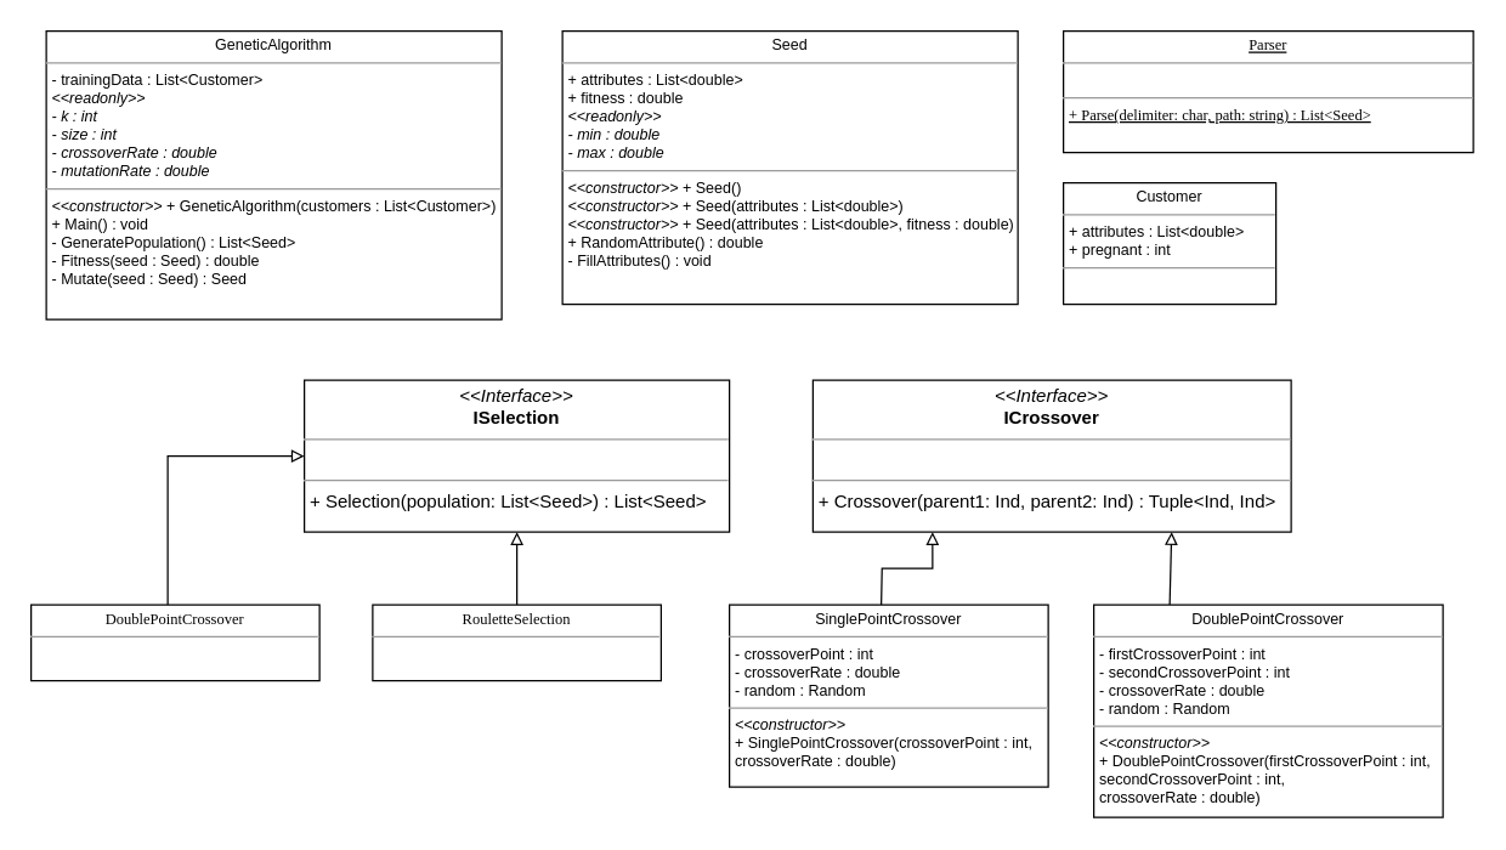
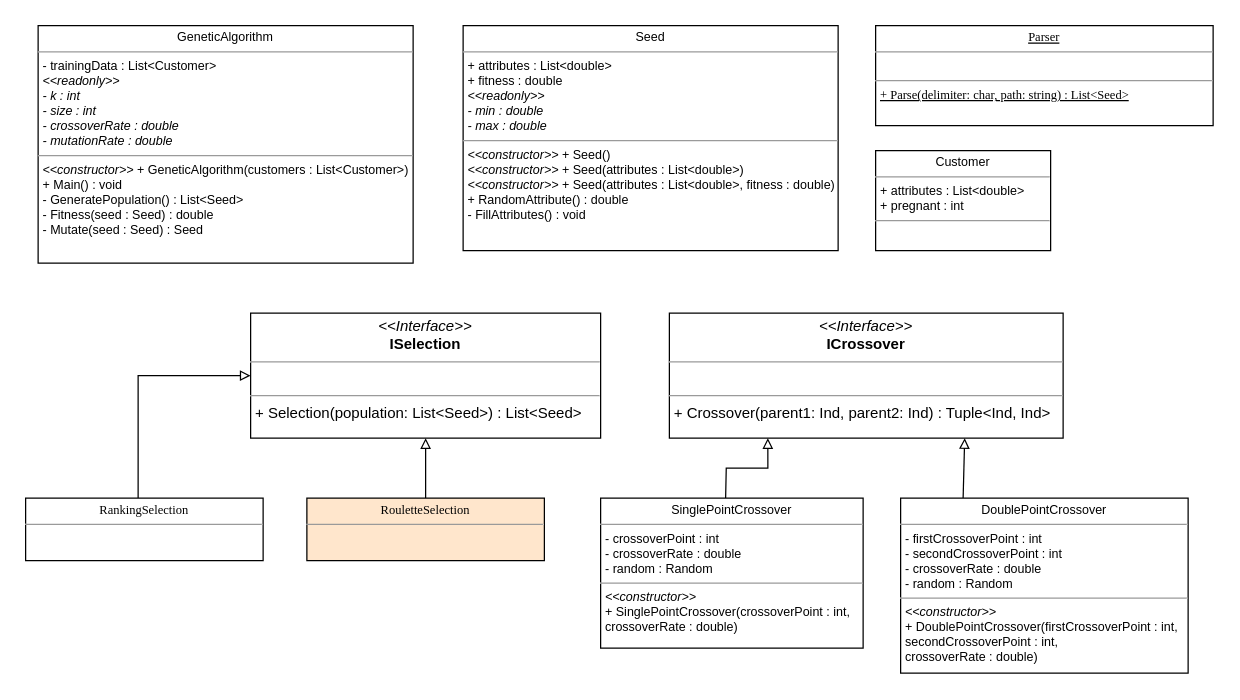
- <mxCell id="15" value="&lt;p style=&quot;margin: 4px 0px 0px ; text-align: center ; font-size: 10px&quot;&gt;&lt;font face=&quot;Verdana&quot;&gt;DoublePointCrossover&lt;/font&gt;&lt;/p&gt;&lt;hr size=&quot;1&quot; style=&quot;font-size: 10px&quot;&gt;&lt;p style=&quot;margin: 0px 0px 0px 4px ; font-size: 10px&quot;&gt;&lt;br&gt;&lt;/p&gt;&lt;p style=&quot;margin: 0px 0px 0px 4px ; font-size: 10px&quot;&gt;&lt;br&gt;&lt;/p&gt;" style="verticalAlign=top;align=left;overflow=fill;fontSize=12;fontFamily=Helvetica;html=1;rounded=0;shadow=0;comic=0;labelBackgroundColor=none;strokeColor=#000000;strokeWidth=1;fillColor=#ffffff;" vertex="1" parent="1"><mxGeometry x="20" y="398" width="190" height="50" as="geometry" /></mxCell>
+ <mxCell id="15" value="&lt;p style=&quot;margin: 4px 0px 0px ; text-align: center ; font-size: 10px&quot;&gt;&lt;font face=&quot;Verdana&quot;&gt;RankingSelection&lt;/font&gt;&lt;/p&gt;&lt;hr size=&quot;1&quot; style=&quot;font-size: 10px&quot;&gt;&lt;p style=&quot;margin: 0px 0px 0px 4px ; font-size: 10px&quot;&gt;&lt;br&gt;&lt;/p&gt;&lt;p style=&quot;margin: 0px 0px 0px 4px ; font-size: 10px&quot;&gt;&lt;br&gt;&lt;/p&gt;" style="verticalAlign=top;align=left;overflow=fill;fontSize=12;fontFamily=Helvetica;html=1;rounded=0;shadow=0;comic=0;labelBackgroundColor=none;strokeColor=#000000;strokeWidth=1;fillColor=#ffffff;" vertex="1" parent="1"><mxGeometry x="20" y="398" width="190" height="50" as="geometry" /></mxCell>
- <mxCell id="8" value="&lt;p style=&quot;margin: 4px 0px 0px ; text-align: center ; font-size: 10px&quot;&gt;&lt;font face=&quot;Verdana&quot;&gt;RouletteSelection&lt;/font&gt;&lt;/p&gt;&lt;hr size=&quot;1&quot; style=&quot;font-size: 10px&quot;&gt;&lt;p style=&quot;margin: 0px 0px 0px 4px ; font-size: 10px&quot;&gt;&lt;br&gt;&lt;/p&gt;&lt;p style=&quot;margin: 0px 0px 0px 4px ; font-size: 10px&quot;&gt;&lt;br&gt;&lt;/p&gt;" style="verticalAlign=top;align=left;overflow=fill;fontSize=12;fontFamily=Helvetica;html=1;rounded=0;shadow=0;comic=0;labelBackgroundColor=none;strokeColor=#000000;strokeWidth=1;fillColor=#ffffff;" parent="1" vertex="1"><mxGeometry x="245" y="398" width="190" height="50" as="geometry" /></mxCell>
+ <mxCell id="8" value="&lt;p style=&quot;margin: 4px 0px 0px ; text-align: center ; font-size: 10px&quot;&gt;&lt;font face=&quot;Verdana&quot;&gt;RouletteSelection&lt;/font&gt;&lt;/p&gt;&lt;hr size=&quot;1&quot; style=&quot;font-size: 10px&quot;&gt;&lt;p style=&quot;margin: 0px 0px 0px 4px ; font-size: 10px&quot;&gt;&lt;br&gt;&lt;/p&gt;&lt;p style=&quot;margin: 0px 0px 0px 4px ; font-size: 10px&quot;&gt;&lt;br&gt;&lt;/p&gt;" style="verticalAlign=top;align=left;overflow=fill;fontSize=12;fontFamily=Helvetica;html=1;rounded=0;shadow=0;comic=0;labelBackgroundColor=none;strokeColor=#000000;strokeWidth=1;fillColor=#ffe6cc;" parent="1" vertex="1"><mxGeometry x="245" y="398" width="190" height="50" as="geometry" /></mxCell>
